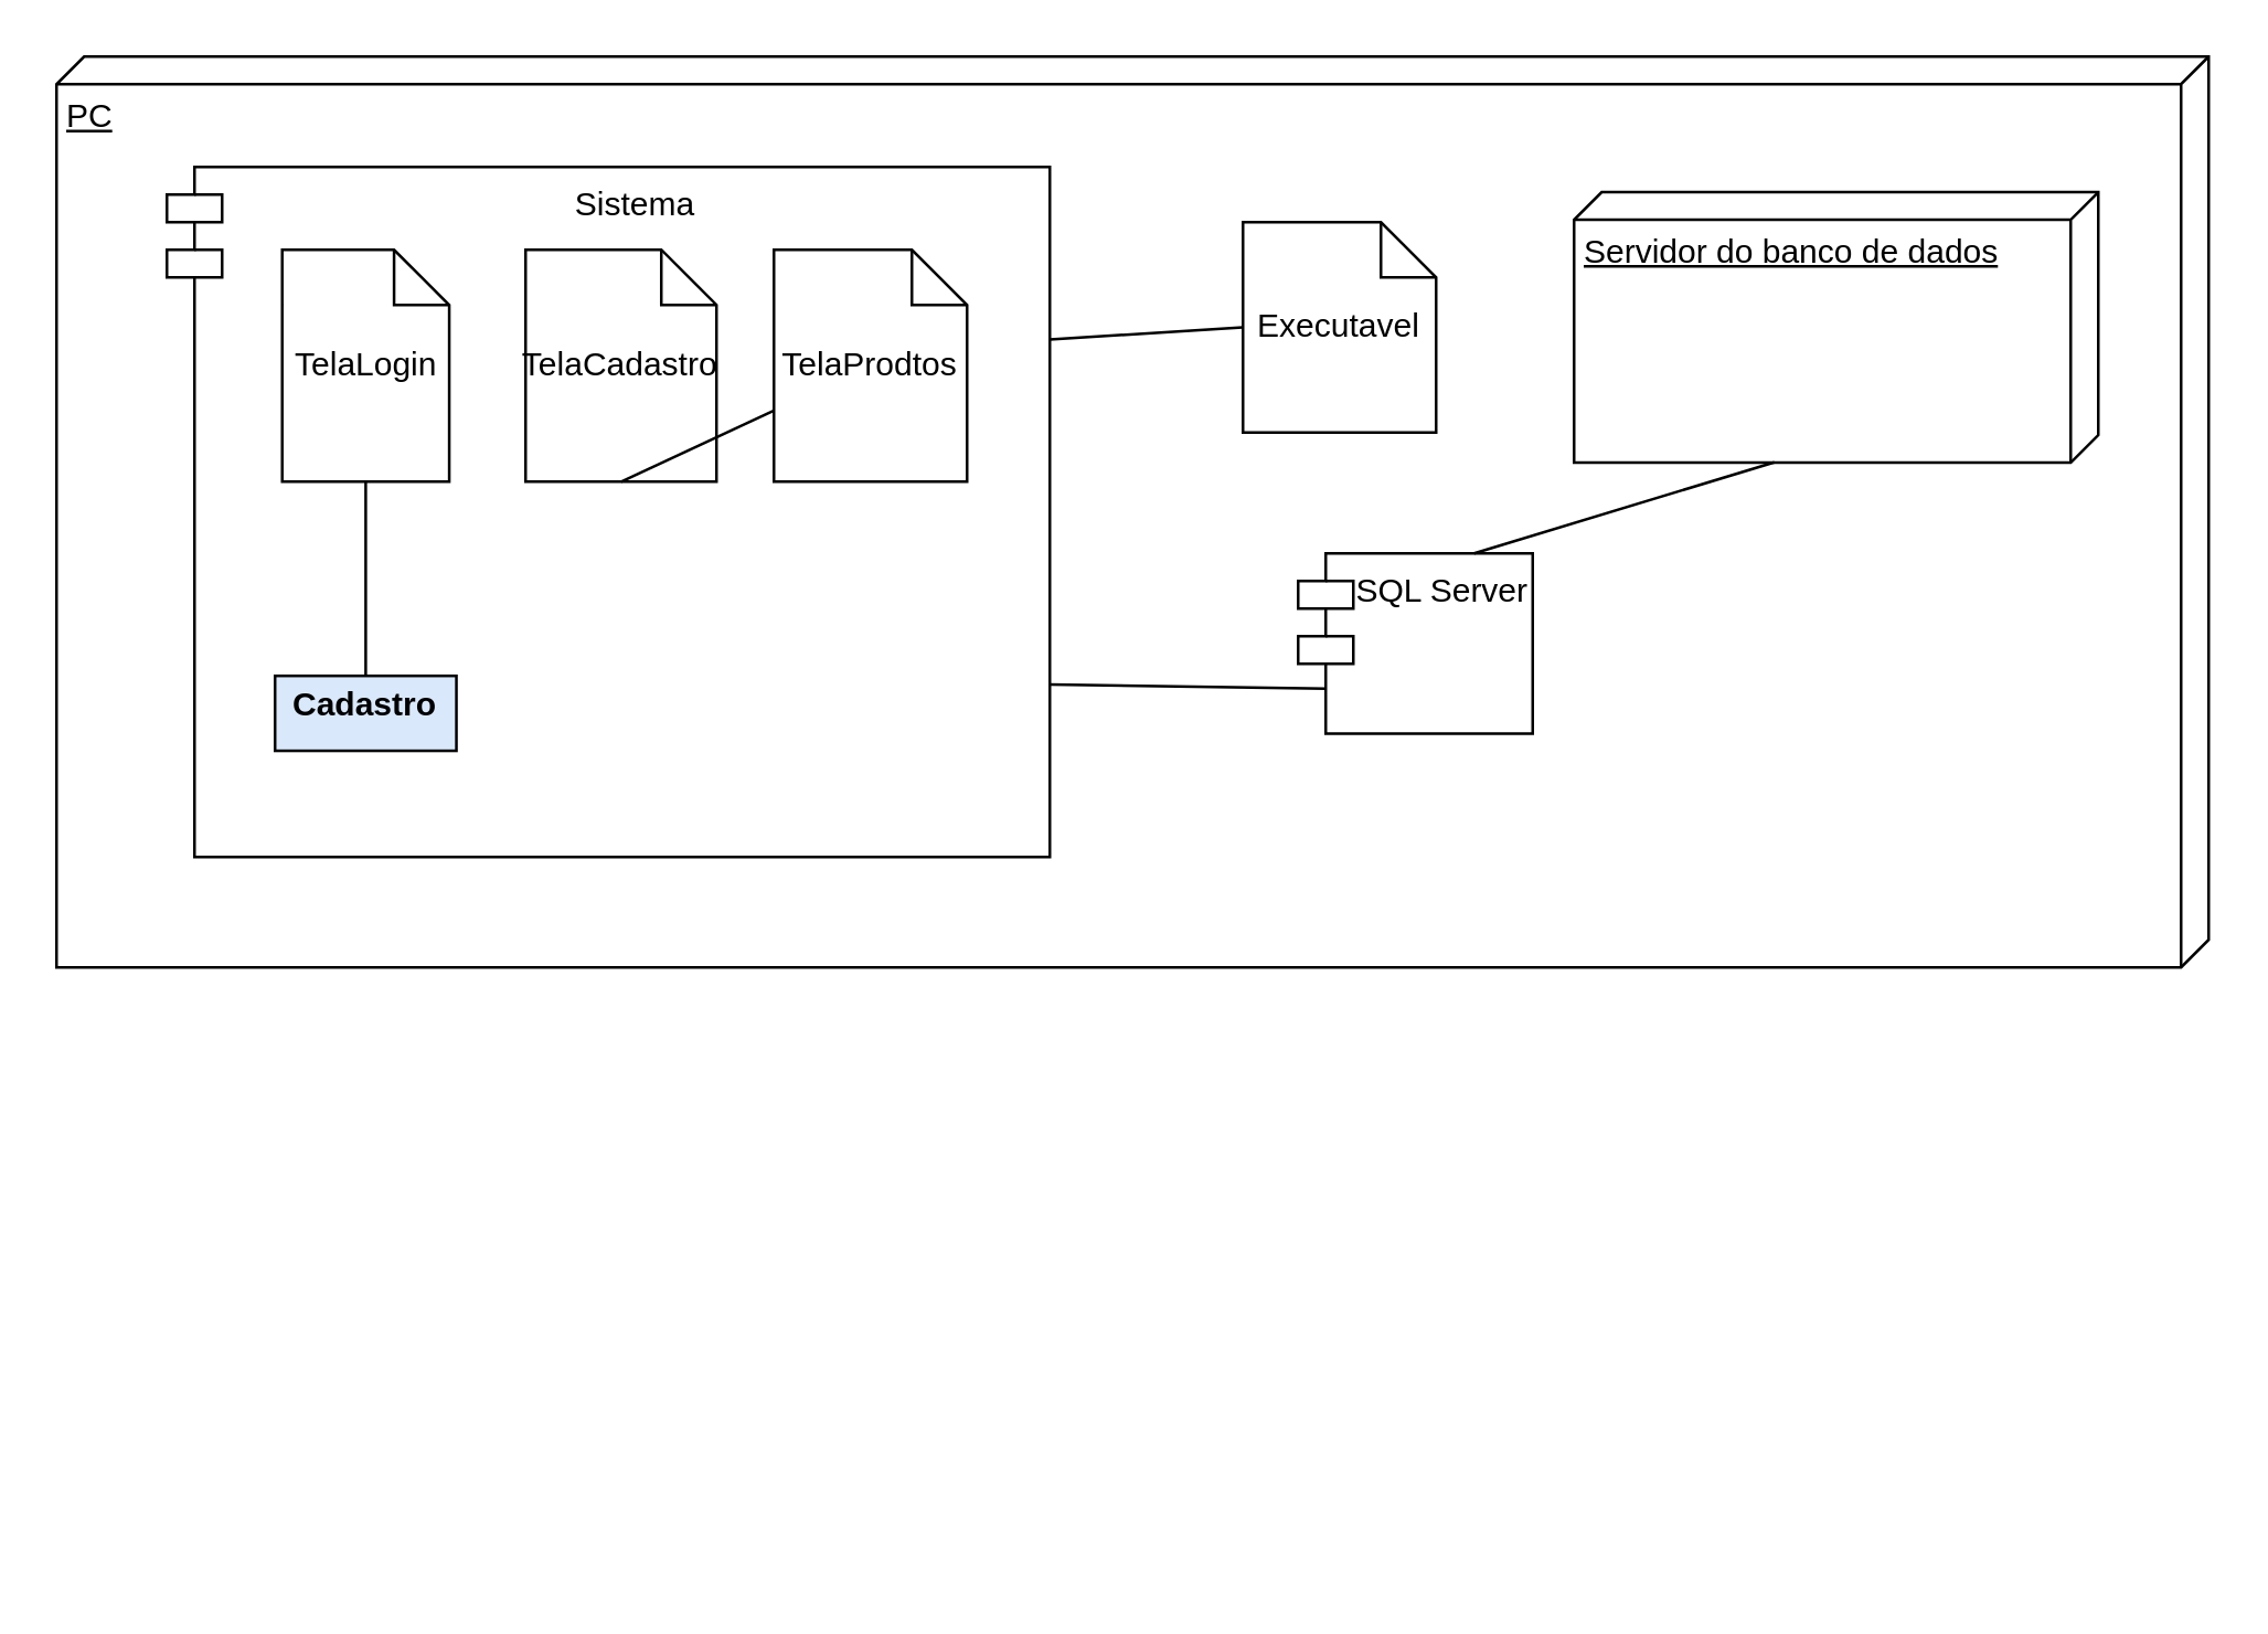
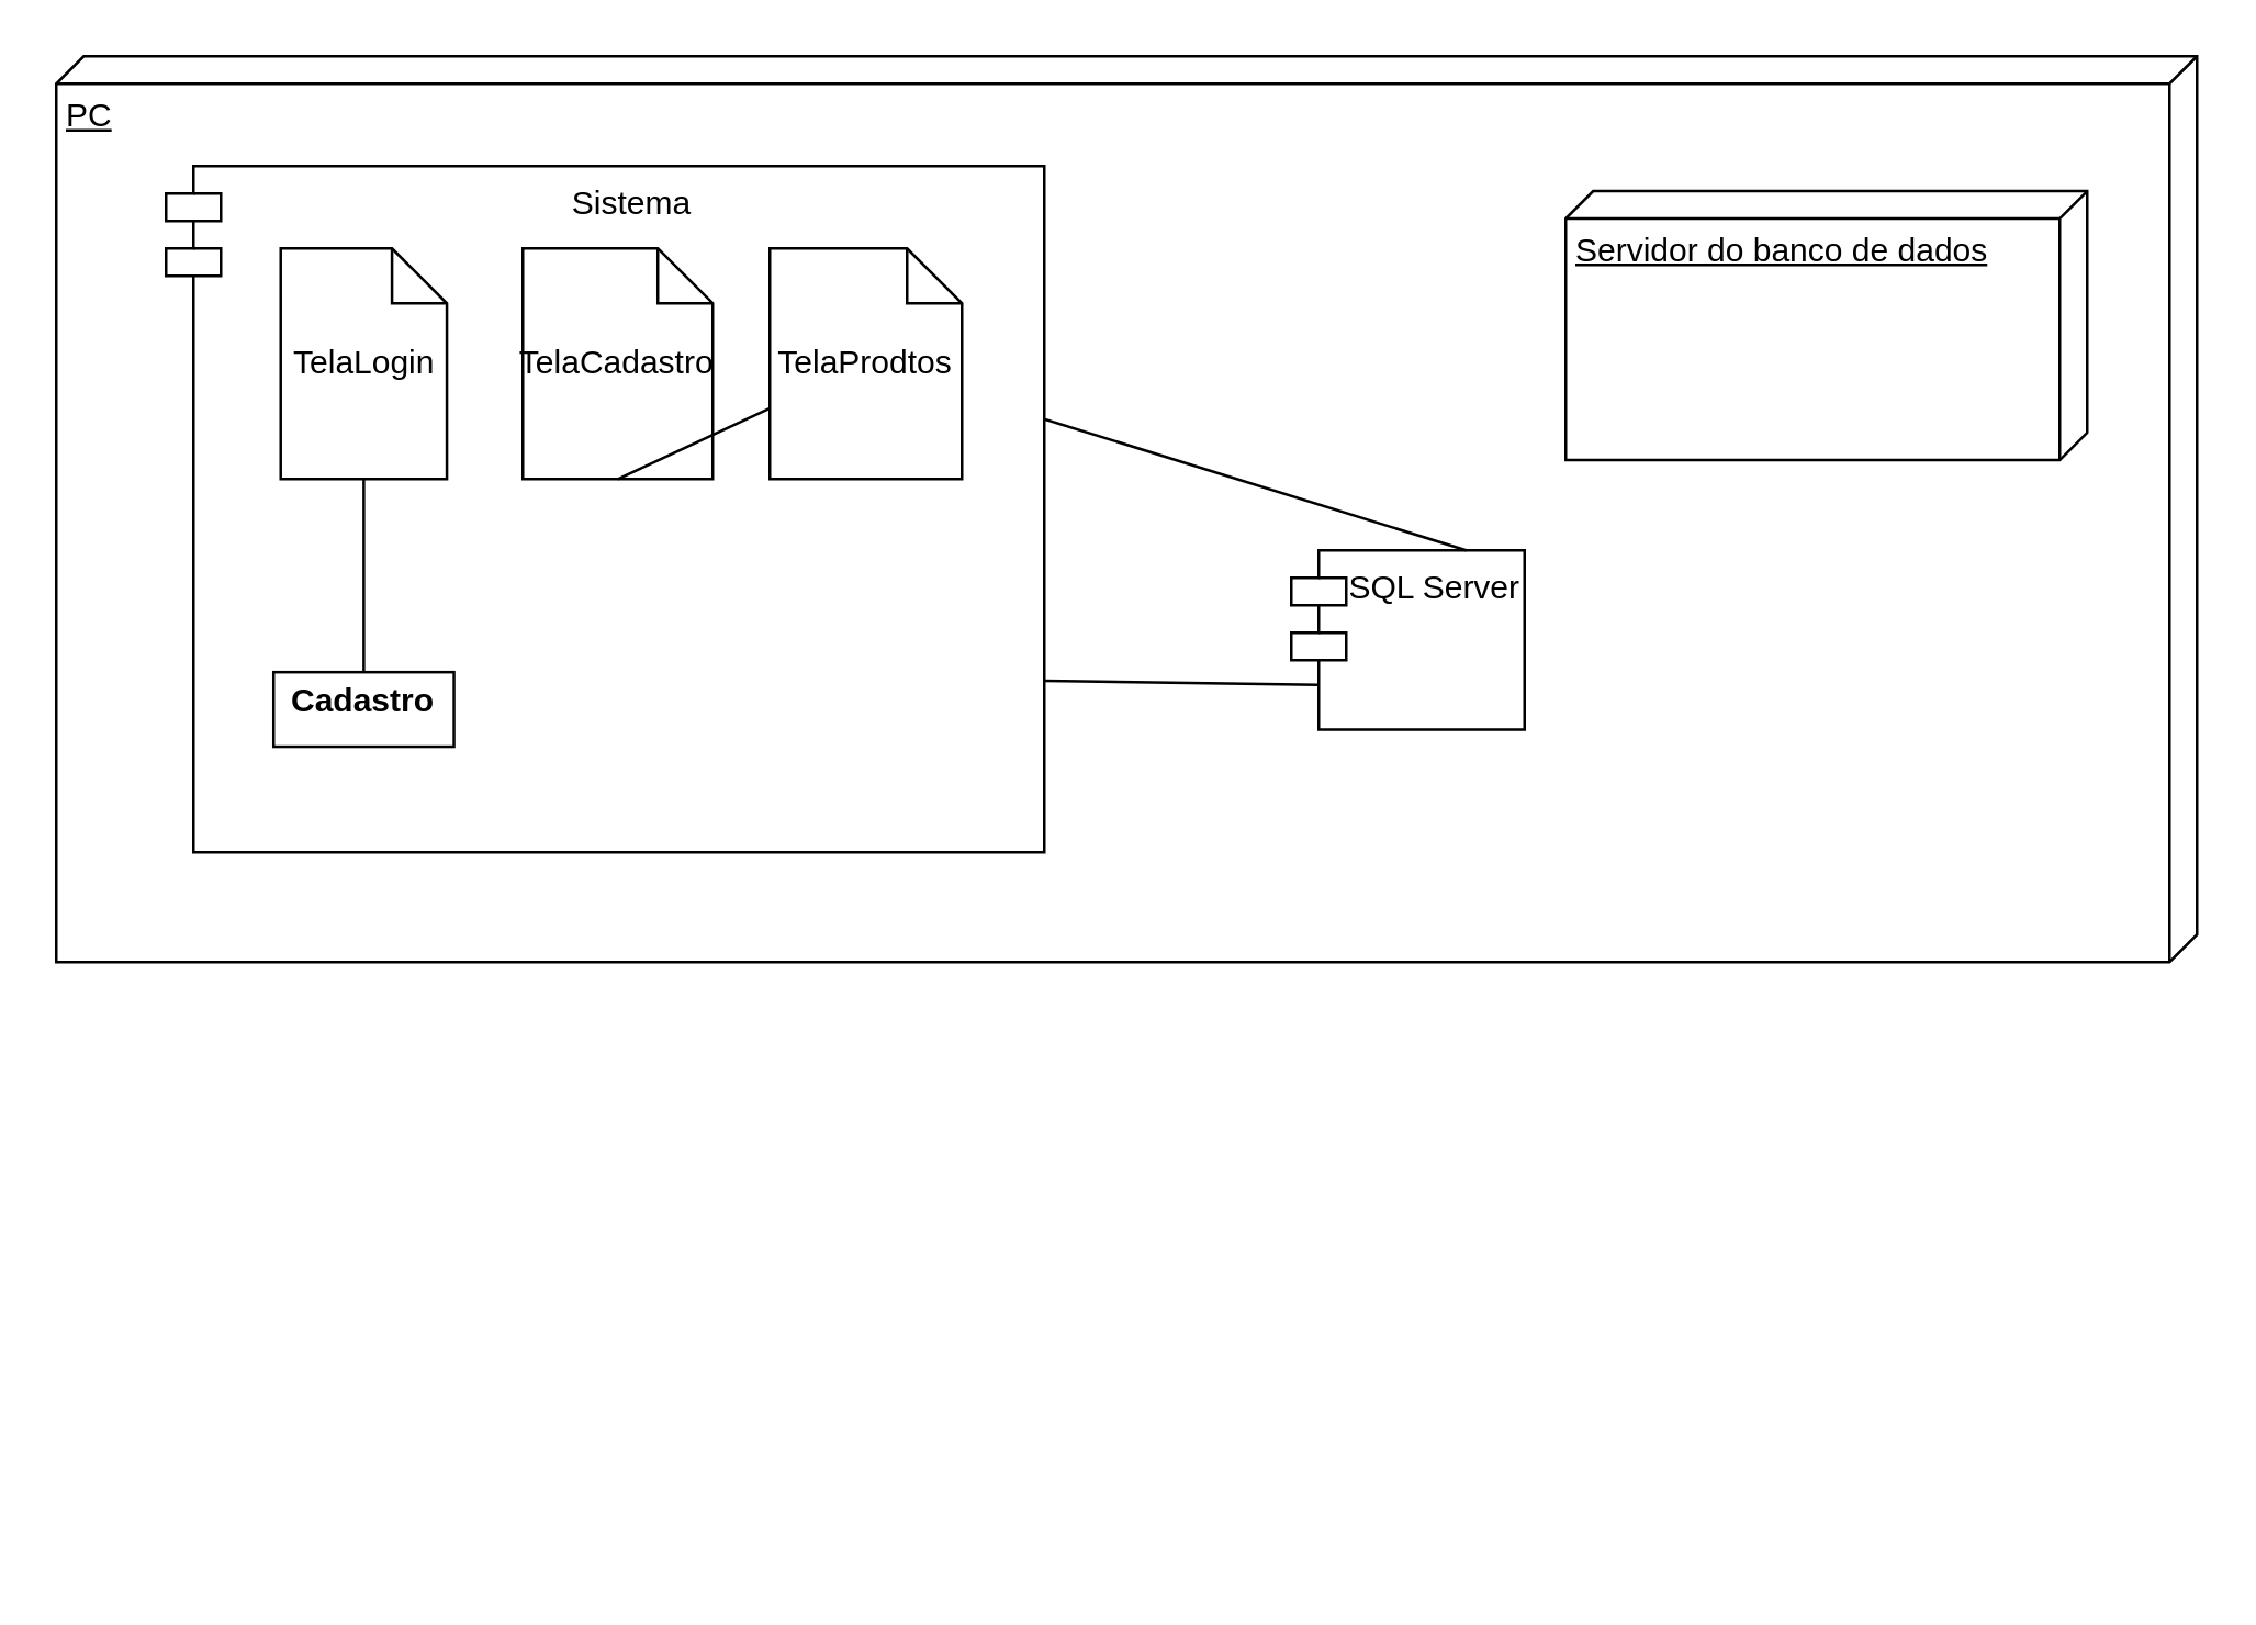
- <mxCell id="5" value="Executavel" style="shape=note;size=20;whiteSpace=wrap;html=1;container=0;" parent="3" vertex="1"><mxGeometry x="430" y="59.996" width="70" height="76.222" as="geometry" /></mxCell>
- <mxCell id="10" style="rounded=0;orthogonalLoop=1;jettySize=auto;html=1;endArrow=none;endFill=0;entryX=1;entryY=0.25;entryDx=0;entryDy=0;exitX=0;exitY=0.5;exitDx=0;exitDy=0;exitPerimeter=0;" parent="3" source="5" target="9" edge="1"><mxGeometry relative="1" as="geometry"><mxPoint x="410" y="120" as="sourcePoint" /><mxPoint x="297" y="298" as="targetPoint" /></mxGeometry></mxCell>
- <mxCell id="8" style="rounded=0;orthogonalLoop=1;jettySize=auto;html=1;entryX=0.999;entryY=0.618;entryDx=0;entryDy=0;entryPerimeter=0;endArrow=none;endFill=0;exitX=0.75;exitY=0;exitDx=0;exitDy=0;" parent="3" source="7" target="6" edge="1"><mxGeometry relative="1" as="geometry"><mxPoint x="550" y="229" as="sourcePoint" /></mxGeometry></mxCell>
+ <mxCell id="8" style="rounded=0;orthogonalLoop=1;jettySize=auto;html=1;endArrow=none;endFill=0;exitX=0.75;exitY=0;exitDx=0;exitDy=0;" parent="3" source="7" target="12" edge="1"><mxGeometry relative="1" as="geometry"><mxPoint x="550" y="229" as="sourcePoint" /></mxGeometry></mxCell>
- <mxCell id="16" value="&lt;p style=&quot;margin:0px;margin-top:4px;text-align:center;&quot;&gt;&lt;b&gt;Cadastro&lt;/b&gt;&lt;/p&gt;" style="verticalAlign=top;align=left;overflow=fill;html=1;whiteSpace=wrap;container=0;fillColor=#dae8fc;" parent="1" vertex="1"><mxGeometry x="99.189" y="244.37" width="65.73" height="27.151" as="geometry" /></mxCell>
+ <mxCell id="16" value="&lt;p style=&quot;margin:0px;margin-top:4px;text-align:center;&quot;&gt;&lt;b&gt;Cadastro&lt;/b&gt;&lt;/p&gt;" style="verticalAlign=top;align=left;overflow=fill;html=1;whiteSpace=wrap;container=0;" parent="1" vertex="1"><mxGeometry x="99.189" y="244.37" width="65.73" height="27.151" as="geometry" /></mxCell>
